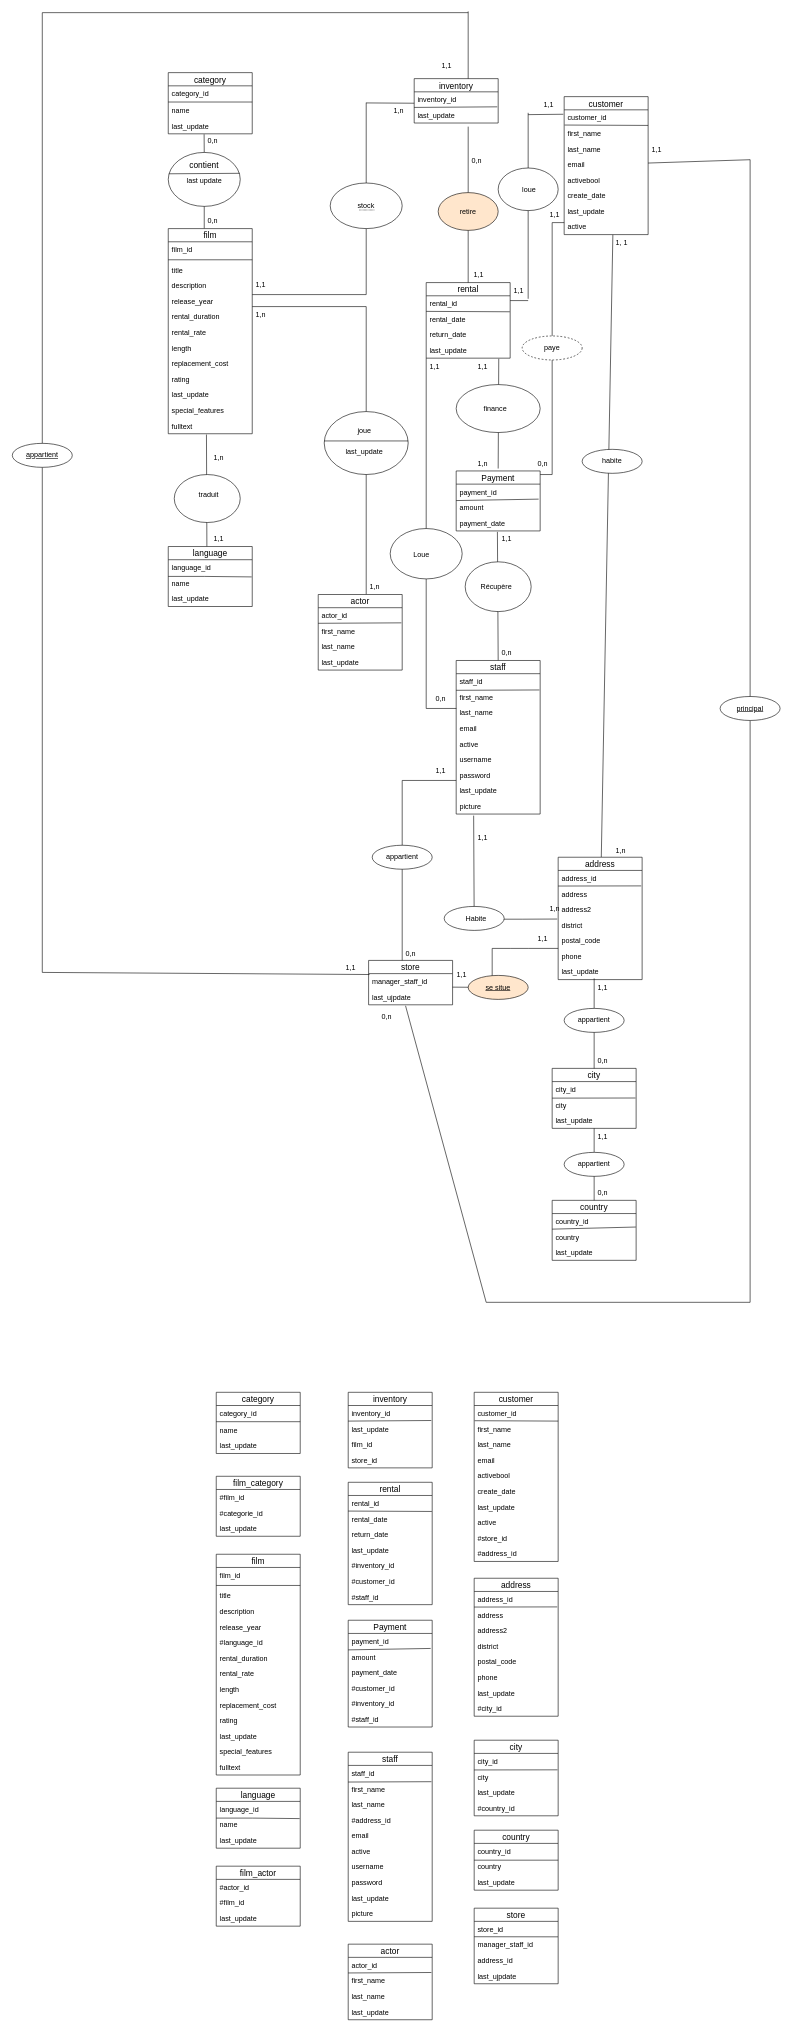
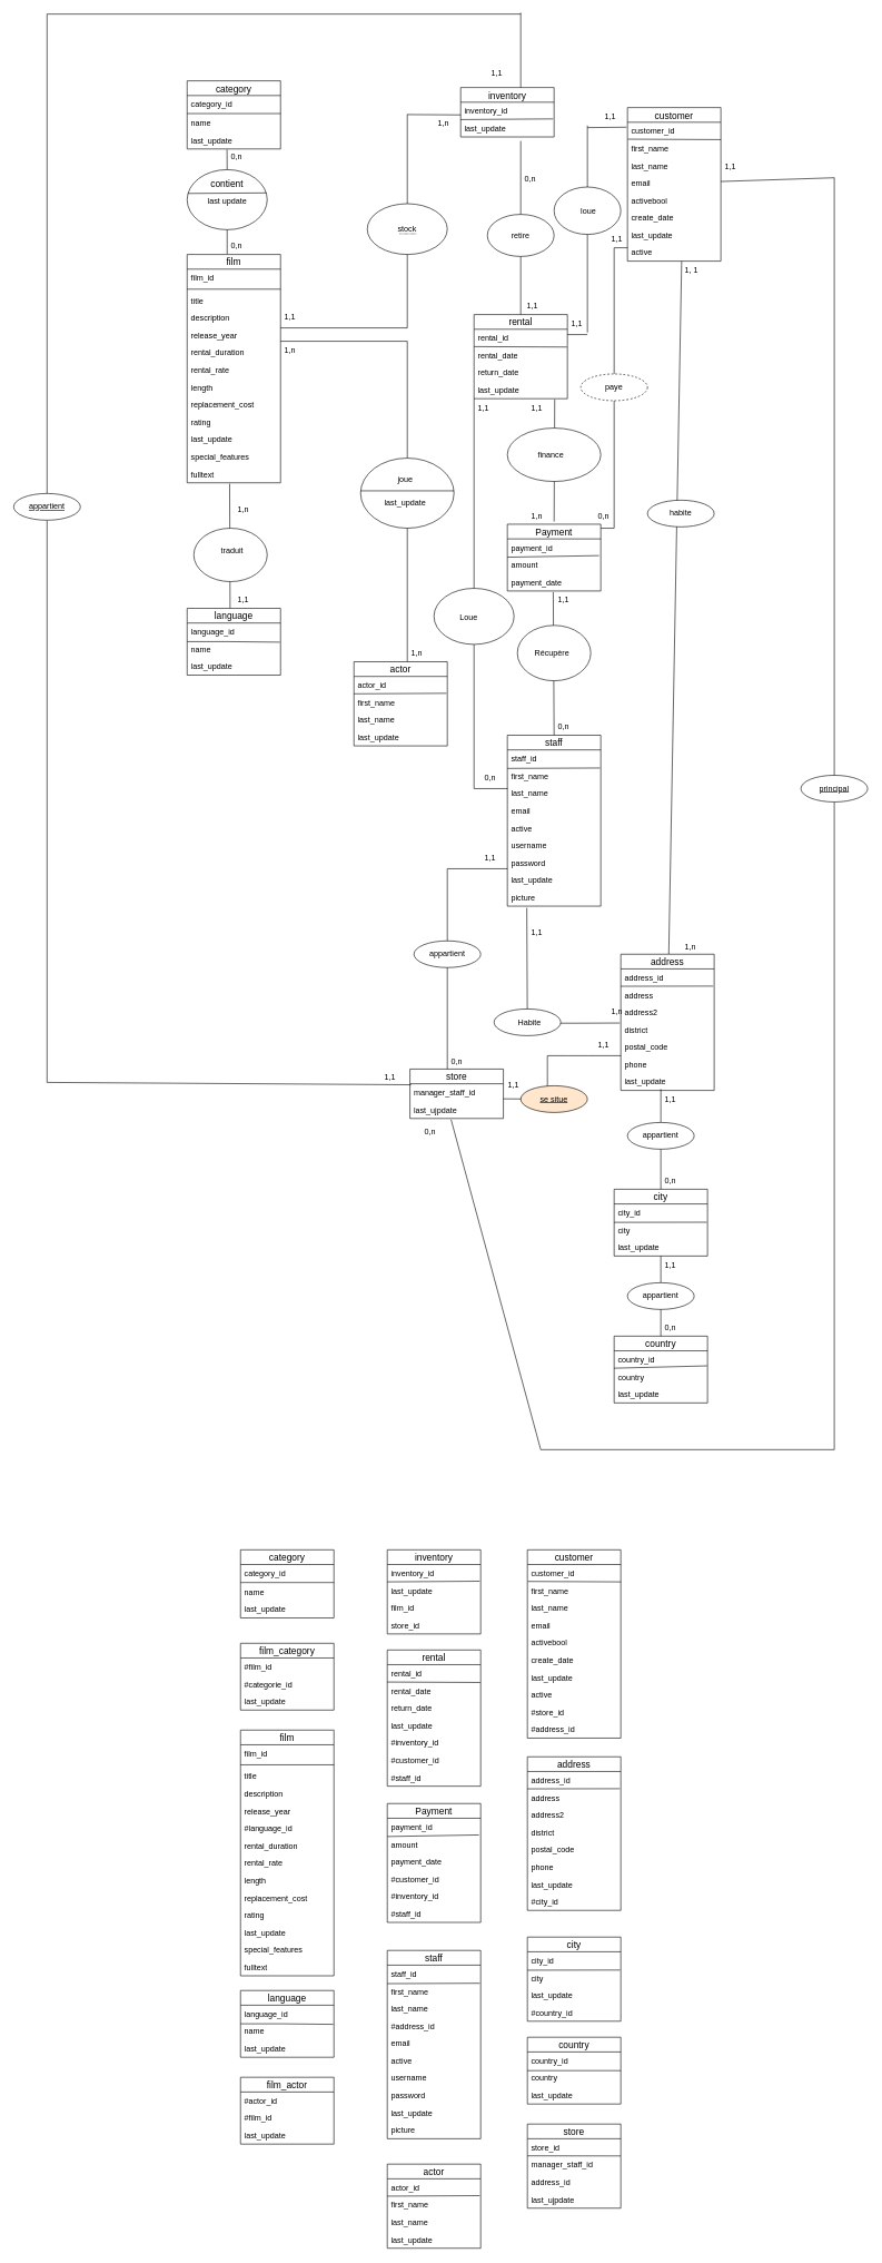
- <mxCell id="82" value="retire" style="ellipse;whiteSpace=wrap;html=1;align=center;fillColor=#ffe6cc;" vertex="1" parent="1"><mxGeometry x="730" y="320" width="100" height="63" as="geometry" /></mxCell>
+ <mxCell id="82" value="retire" style="ellipse;whiteSpace=wrap;html=1;align=center;" vertex="1" parent="1"><mxGeometry x="730" y="320" width="100" height="63" as="geometry" /></mxCell>
